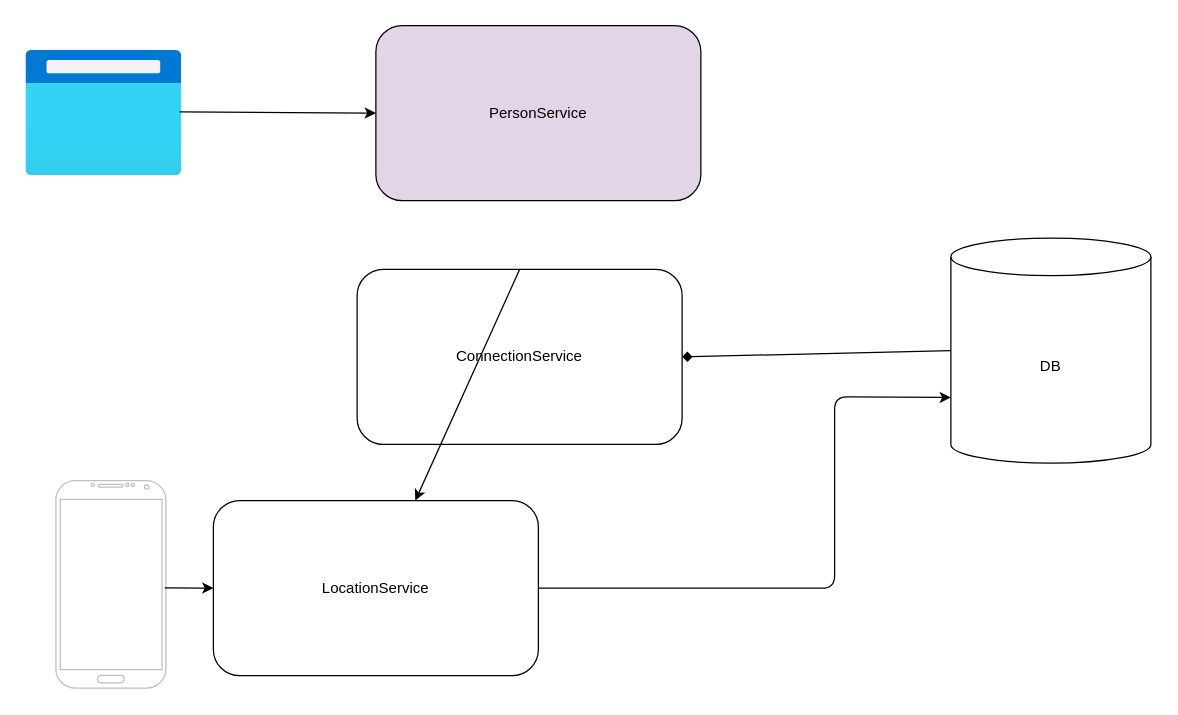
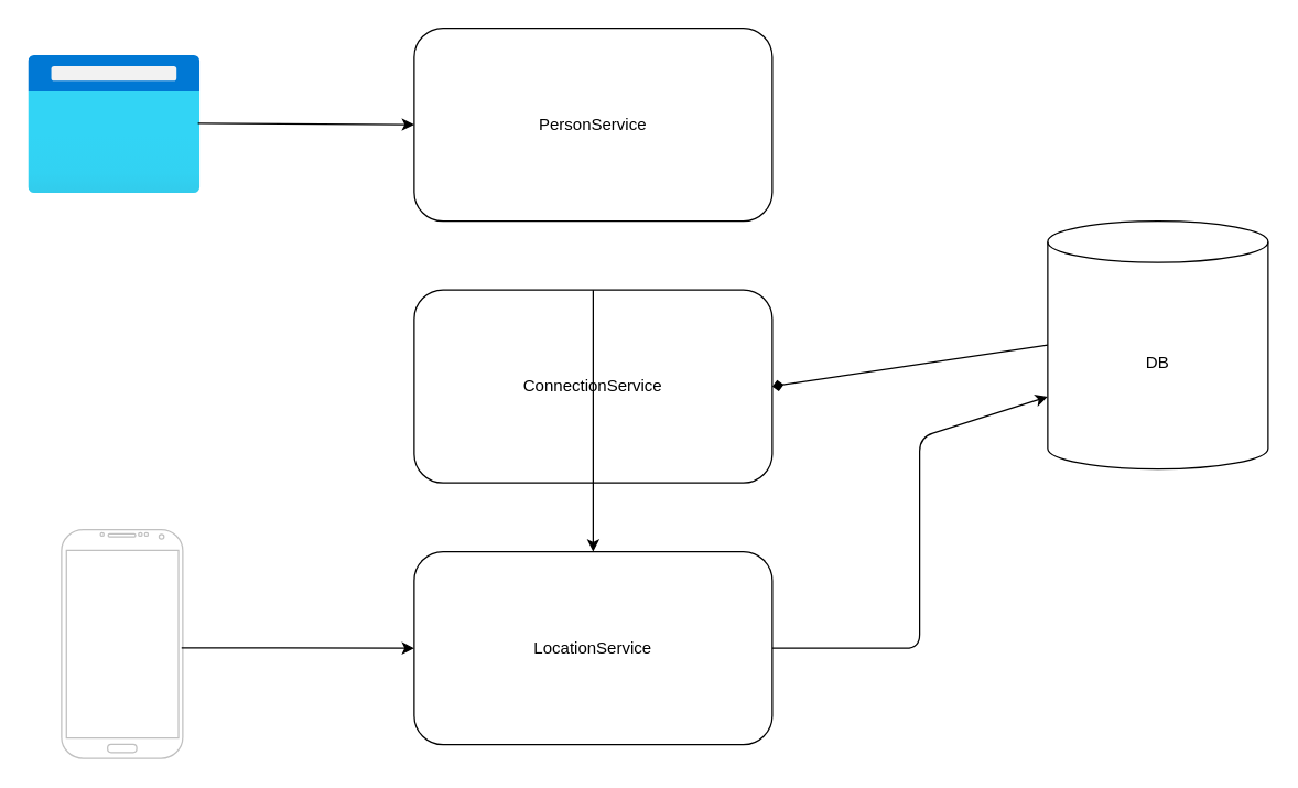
- <mxCell id="2" value="PersonService" style="rounded=1;whiteSpace=wrap;html=1;fillColor=#e1d5e7;" vertex="1" parent="1"><mxGeometry x="300" y="20" width="260" height="140" as="geometry" /></mxCell>
+ <mxCell id="2" value="PersonService" style="rounded=1;whiteSpace=wrap;html=1;" vertex="1" parent="1"><mxGeometry x="300" y="20" width="260" height="140" as="geometry" /></mxCell>
- <mxCell id="5" value="DB" style="shape=cylinder3;whiteSpace=wrap;html=1;boundedLbl=1;backgroundOutline=1;size=15;" vertex="1" parent="1"><mxGeometry x="760" y="190" width="160" height="180" as="geometry" /></mxCell>
+ <mxCell id="5" value="DB" style="shape=cylinder3;whiteSpace=wrap;html=1;boundedLbl=1;backgroundOutline=1;size=15;" vertex="1" parent="1"><mxGeometry x="760" y="160" width="160" height="180" as="geometry" /></mxCell>
- <mxCell id="3" value="ConnectionService" style="rounded=1;whiteSpace=wrap;html=1;" vertex="1" parent="1"><mxGeometry x="285" y="215" width="260" height="140" as="geometry" /></mxCell>
+ <mxCell id="3" value="ConnectionService" style="rounded=1;whiteSpace=wrap;html=1;" vertex="1" parent="1"><mxGeometry x="300" y="210" width="260" height="140" as="geometry" /></mxCell>
- <mxCell id="4" value="LocationService" style="rounded=1;whiteSpace=wrap;html=1;" vertex="1" parent="1"><mxGeometry x="170" y="400" width="260" height="140" as="geometry" /></mxCell>
+ <mxCell id="4" value="LocationService" style="rounded=1;whiteSpace=wrap;html=1;" vertex="1" parent="1"><mxGeometry x="300" y="400" width="260" height="140" as="geometry" /></mxCell>
